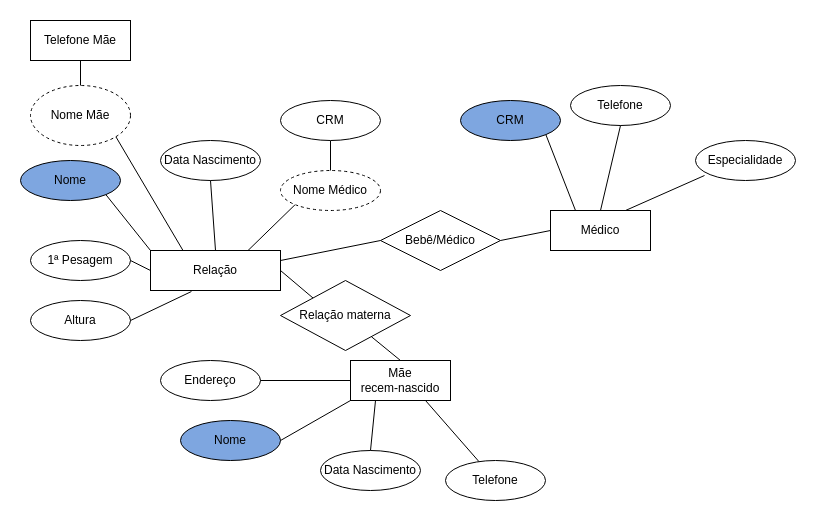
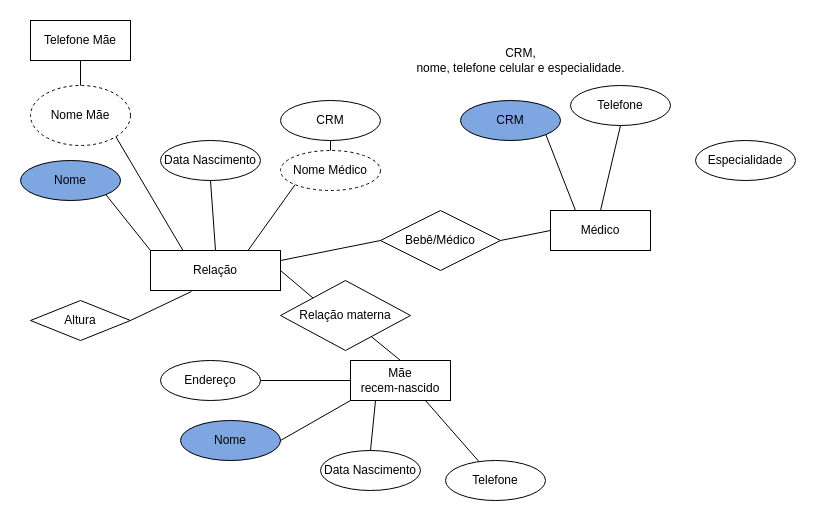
+ <mxCell id="26" value="CRM,&lt;br&gt;nome, telefone celular e especialidade." style="text;html=1;align=center;verticalAlign=middle;resizable=0;points=[];autosize=1;strokeColor=none;fillColor=none;" vertex="1" parent="1"><mxGeometry x="390" y="45" width="260" height="30" as="geometry" /></mxCell>
- <mxCell id="36" value="Nome Médico" style="ellipse;whiteSpace=wrap;html=1;align=center;dashed=1;rounded=0;sketch=0;fillColor=#FFFFFF;" vertex="1" parent="1"><mxGeometry x="280" y="170" width="100" height="40" as="geometry" /></mxCell>
+ <mxCell id="36" value="Nome Médico" style="ellipse;whiteSpace=wrap;html=1;align=center;dashed=1;rounded=0;sketch=0;fillColor=#FFFFFF;" vertex="1" parent="1"><mxGeometry x="280" y="150" width="100" height="40" as="geometry" /></mxCell>
- <mxCell id="32" value="" style="endArrow=none;html=1;rounded=0;sketch=0;curved=0;entryX=0.75;entryY=0;entryDx=0;entryDy=0;exitX=0.09;exitY=0.875;exitDx=0;exitDy=0;exitPerimeter=0;" edge="1" parent="1" source="29" target="25"><mxGeometry relative="1" as="geometry"><mxPoint x="370" y="270" as="sourcePoint" /><mxPoint x="530" y="270" as="targetPoint" /></mxGeometry></mxCell>
- <mxCell id="5" value="1ª Pesagem" style="ellipse;whiteSpace=wrap;html=1;align=center;rounded=0;sketch=0;" vertex="1" parent="1"><mxGeometry x="30" y="240" width="100" height="40" as="geometry" /></mxCell>
- <mxCell id="11" value="" style="endArrow=none;html=1;rounded=0;sketch=0;curved=0;exitX=1;exitY=0.5;exitDx=0;exitDy=0;entryX=0;entryY=0.5;entryDx=0;entryDy=0;" edge="1" parent="1" source="5" target="2"><mxGeometry relative="1" as="geometry"><mxPoint x="390" y="290" as="sourcePoint" /><mxPoint x="550" y="290" as="targetPoint" /></mxGeometry></mxCell>
- <mxCell id="6" value="Altura" style="ellipse;whiteSpace=wrap;html=1;align=center;rounded=0;sketch=0;" vertex="1" parent="1"><mxGeometry x="30" y="300" width="100" height="40" as="geometry" /></mxCell>
+ <mxCell id="6" value="Altura" style="rhombus;whiteSpace=wrap;html=1;align=center;sketch=0;" vertex="1" parent="1"><mxGeometry x="30" y="300" width="100" height="40" as="geometry" /></mxCell>
